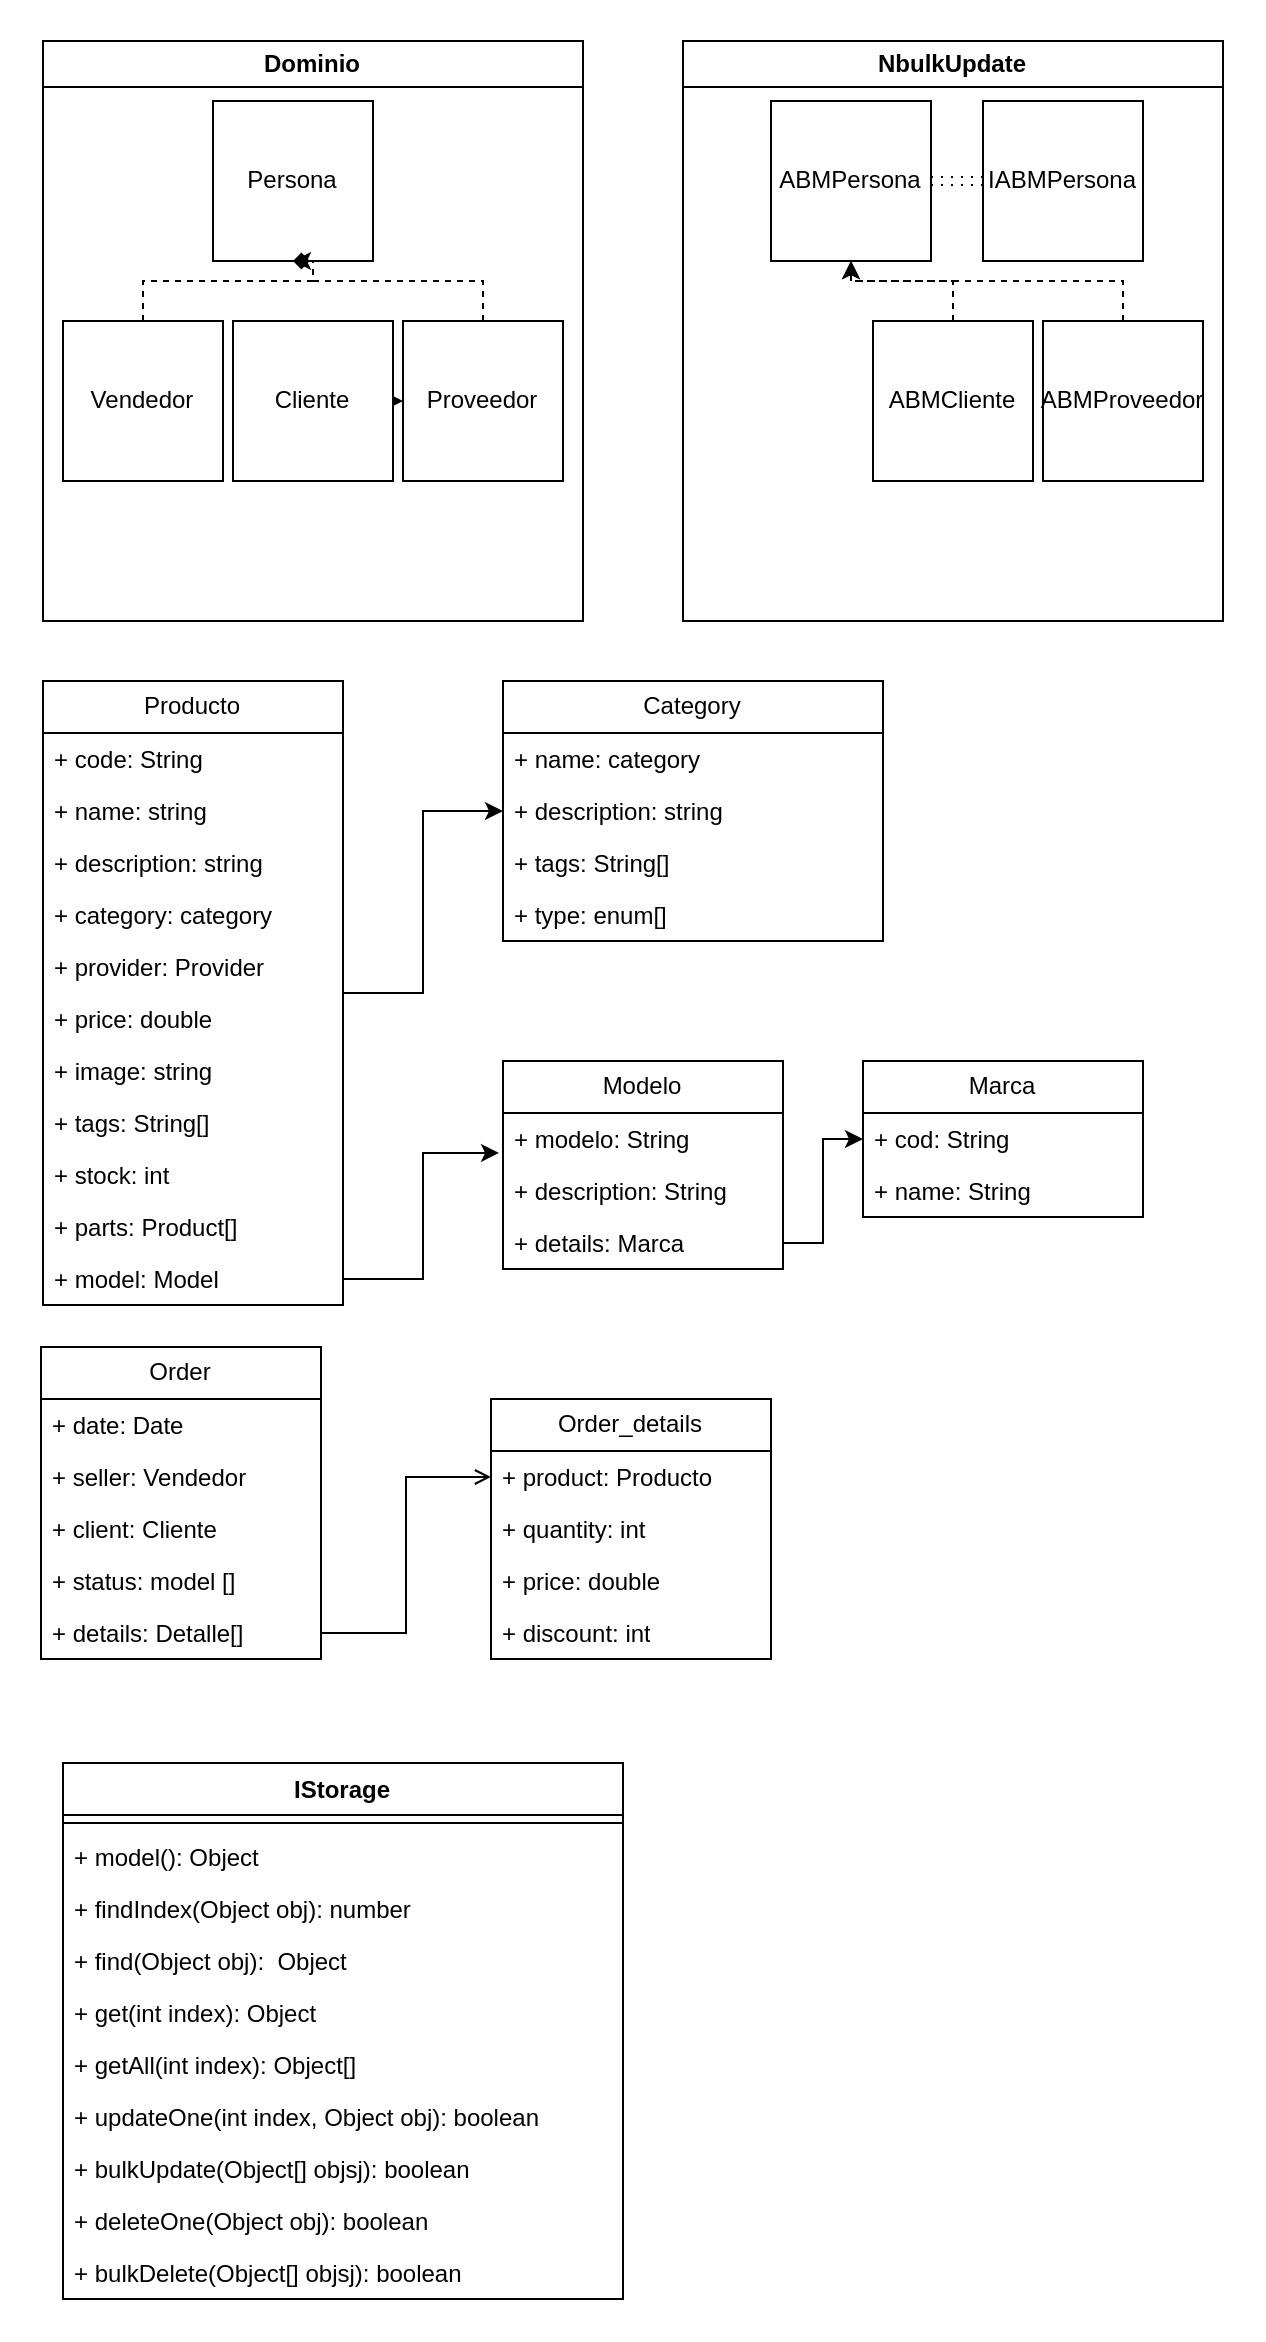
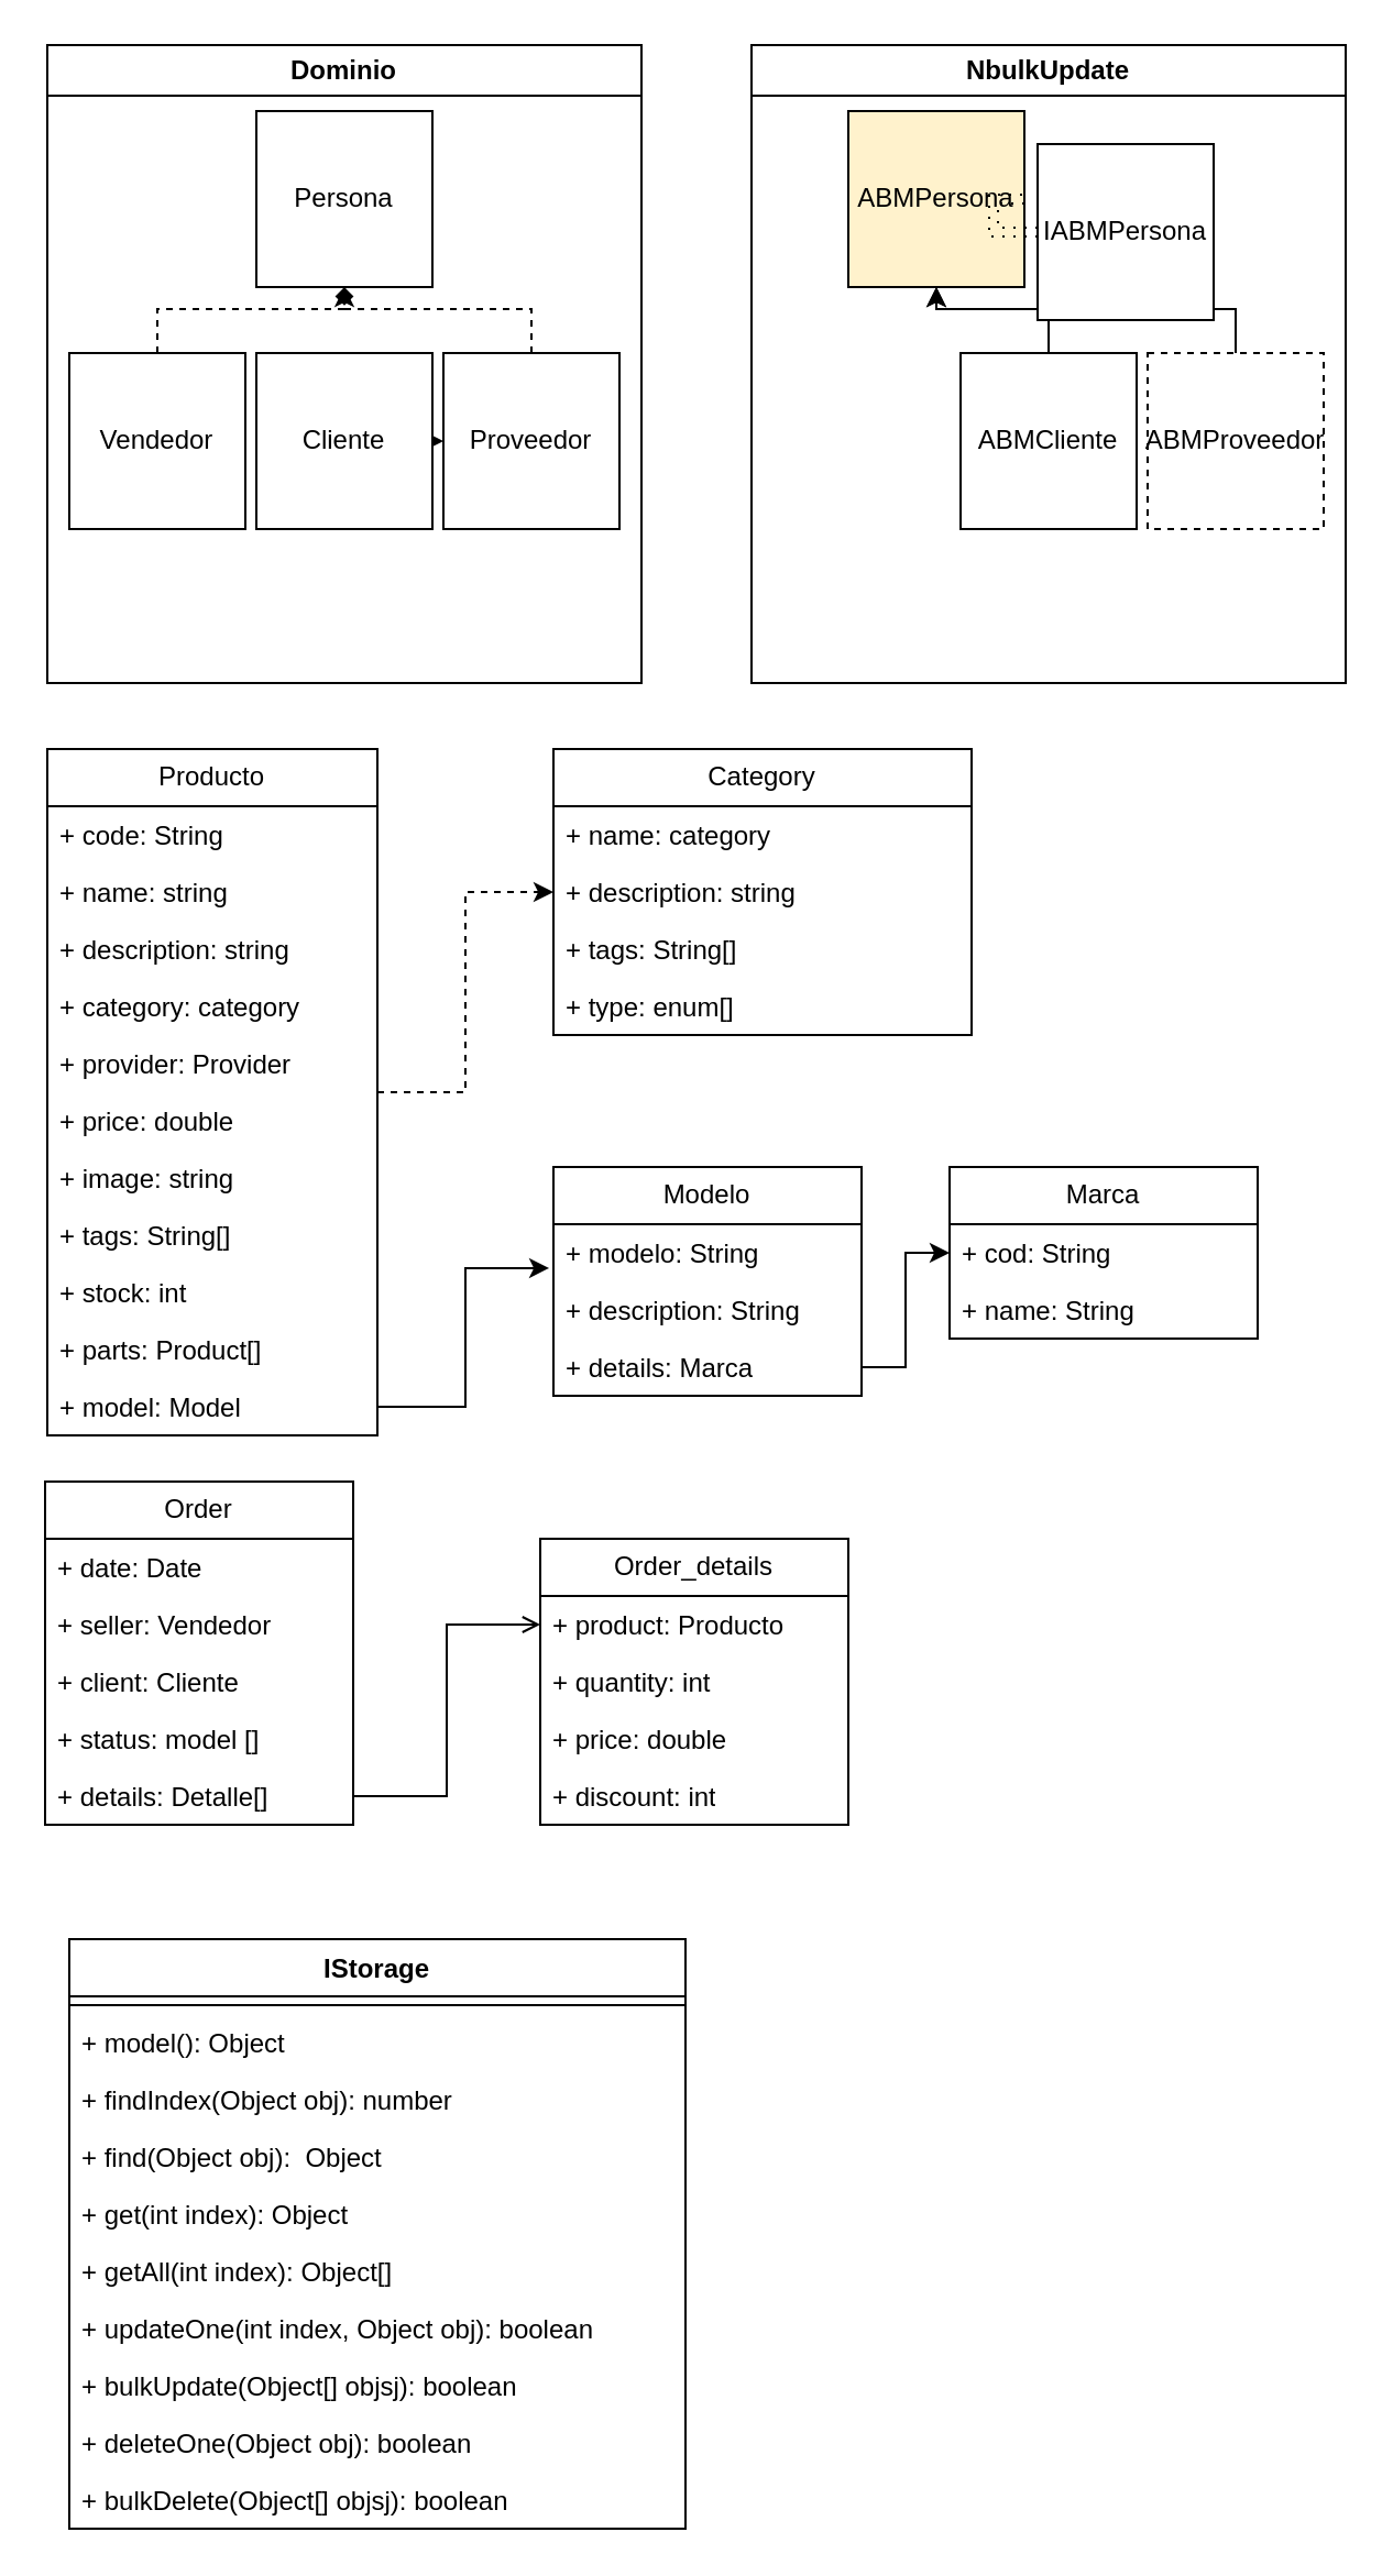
- <mxCell id="3" value="Persona" style="whiteSpace=wrap;html=1;aspect=fixed;" parent="2" vertex="1"><mxGeometry x="85" y="30" width="80" height="80" as="geometry" /></mxCell>
+ <mxCell id="3" value="Persona" style="whiteSpace=wrap;html=1;aspect=fixed;" parent="2" vertex="1"><mxGeometry x="95" y="30" width="80" height="80" as="geometry" /></mxCell>
- <mxCell id="11" value="&lt;div&gt;&lt;span style=&quot;background-color: initial;&quot;&gt;ABMPersona&lt;/span&gt;&lt;br&gt;&lt;/div&gt;" style="whiteSpace=wrap;html=1;aspect=fixed;" parent="10" vertex="1"><mxGeometry x="44" y="30" width="80" height="80" as="geometry" /></mxCell>
+ <mxCell id="11" value="&lt;div&gt;&lt;span style=&quot;background-color: initial;&quot;&gt;ABMPersona&lt;/span&gt;&lt;br&gt;&lt;/div&gt;" style="whiteSpace=wrap;html=1;aspect=fixed;fillColor=#fff2cc;" parent="10" vertex="1"><mxGeometry x="44" y="30" width="80" height="80" as="geometry" /></mxCell>
- <mxCell id="17" value="&lt;div&gt;&lt;span style=&quot;background-color: initial;&quot;&gt;I&lt;/span&gt;&lt;span style=&quot;background-color: initial;&quot;&gt;ABMPersona&lt;/span&gt;&lt;/div&gt;" style="whiteSpace=wrap;html=1;aspect=fixed;" parent="10" vertex="1"><mxGeometry x="150" y="30" width="80" height="80" as="geometry" /></mxCell>
+ <mxCell id="17" value="&lt;div&gt;&lt;span style=&quot;background-color: initial;&quot;&gt;I&lt;/span&gt;&lt;span style=&quot;background-color: initial;&quot;&gt;ABMPersona&lt;/span&gt;&lt;/div&gt;" style="whiteSpace=wrap;html=1;aspect=fixed;" parent="10" vertex="1"><mxGeometry x="130" y="45" width="80" height="80" as="geometry" /></mxCell>
- <mxCell id="14" style="edgeStyle=orthogonalEdgeStyle;rounded=0;orthogonalLoop=1;jettySize=auto;html=1;entryX=0.5;entryY=1;entryDx=0;entryDy=0;dashed=1;" parent="10" source="15" target="11" edge="1"><mxGeometry relative="1" as="geometry"><Array as="points"><mxPoint x="220" y="120" /><mxPoint x="84" y="120" /></Array></mxGeometry></mxCell>
+ <mxCell id="14" style="edgeStyle=orthogonalEdgeStyle;rounded=0;orthogonalLoop=1;jettySize=auto;html=1;entryX=0.5;entryY=1;entryDx=0;entryDy=0;dashed=0;" parent="10" source="15" target="11" edge="1"><mxGeometry relative="1" as="geometry"><Array as="points"><mxPoint x="220" y="120" /><mxPoint x="84" y="120" /></Array></mxGeometry></mxCell>
- <mxCell id="12" style="edgeStyle=orthogonalEdgeStyle;rounded=0;orthogonalLoop=1;jettySize=auto;html=1;dashed=1;" parent="10" source="13" target="11" edge="1"><mxGeometry relative="1" as="geometry"><Array as="points"><mxPoint x="135" y="120" /><mxPoint x="84" y="120" /></Array></mxGeometry></mxCell>
+ <mxCell id="12" style="edgeStyle=orthogonalEdgeStyle;rounded=0;orthogonalLoop=1;jettySize=auto;html=1;dashed=0;" parent="10" source="13" target="11" edge="1"><mxGeometry relative="1" as="geometry"><Array as="points"><mxPoint x="135" y="120" /><mxPoint x="84" y="120" /></Array></mxGeometry></mxCell>
- <mxCell id="15" value="ABMProveedor" style="whiteSpace=wrap;html=1;aspect=fixed;" parent="10" vertex="1"><mxGeometry x="180" y="140" width="80" height="80" as="geometry" /></mxCell>
+ <mxCell id="15" value="ABMProveedor" style="whiteSpace=wrap;html=1;aspect=fixed;dashed=1;" parent="10" vertex="1"><mxGeometry x="180" y="140" width="80" height="80" as="geometry" /></mxCell>
- <mxCell id="18" value="" style="edgeStyle=orthogonalEdgeStyle;rounded=0;orthogonalLoop=1;jettySize=auto;html=1;" parent="1" source="19" target="31" edge="1"><mxGeometry relative="1" as="geometry" /></mxCell>
+ <mxCell id="18" value="" style="edgeStyle=orthogonalEdgeStyle;rounded=0;orthogonalLoop=1;jettySize=auto;html=1;dashed=1;" parent="1" source="19" target="31" edge="1"><mxGeometry relative="1" as="geometry" /></mxCell>
